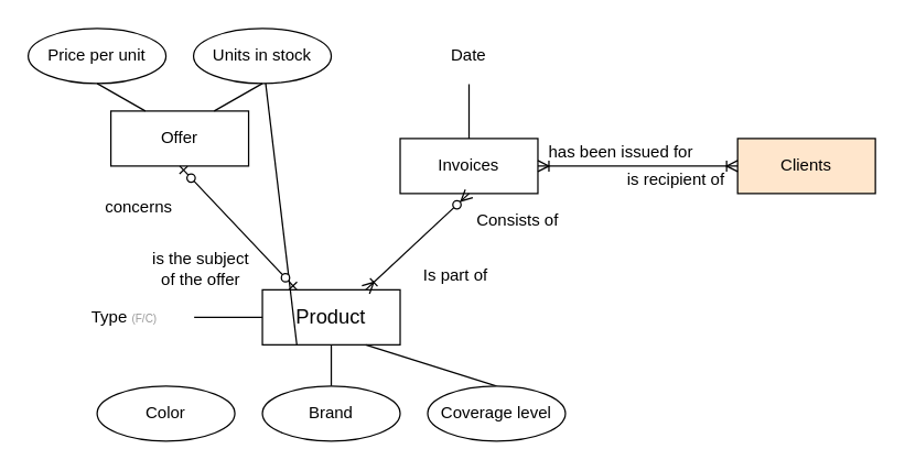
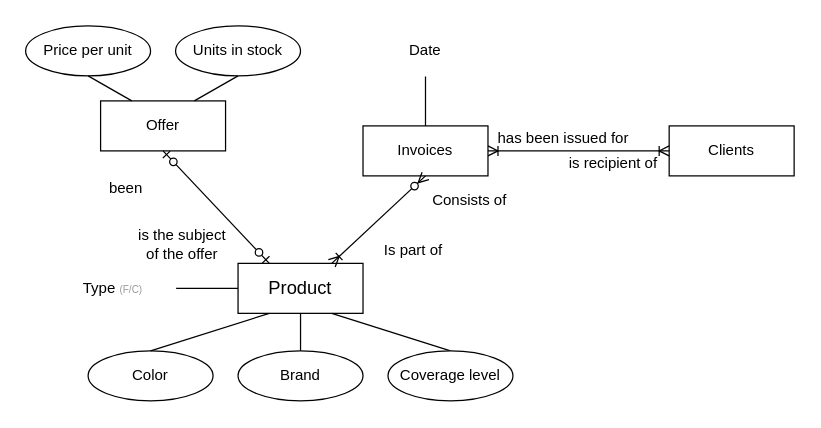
- <mxCell id="6" value="Clients" style="rounded=0;arcSize=10;whiteSpace=wrap;html=1;align=center;fillColor=#ffe6cc;" parent="1" vertex="1"><mxGeometry x="535" y="100" width="100" height="40" as="geometry" /></mxCell>
+ <mxCell id="6" value="Clients" style="rounded=0;arcSize=10;whiteSpace=wrap;html=1;align=center;" parent="1" vertex="1"><mxGeometry x="535" y="100" width="100" height="40" as="geometry" /></mxCell>
- <mxCell id="7" value="" style="endArrow=none;html=1;rounded=0;exitX=0.25;exitY=1;exitDx=0;exitDy=0;" parent="1" source="5" target="14" edge="1"><mxGeometry relative="1" as="geometry"><mxPoint x="190" y="230" as="sourcePoint" /><mxPoint x="350" y="230" as="targetPoint" /></mxGeometry></mxCell>
+ <mxCell id="7" value="" style="endArrow=none;html=1;rounded=0;exitX=0.25;exitY=1;exitDx=0;exitDy=0;entryX=0.5;entryY=0;entryDx=0;entryDy=0;" parent="1" source="5" target="3" edge="1"><mxGeometry relative="1" as="geometry"><mxPoint x="190" y="230" as="sourcePoint" /><mxPoint x="350" y="230" as="targetPoint" /></mxGeometry></mxCell>
- <mxCell id="27" value="concerns" style="text;html=1;align=center;verticalAlign=middle;resizable=0;points=[];autosize=1;" vertex="1" parent="1"><mxGeometry x="70" y="140" width="60" height="20" as="geometry" /></mxCell>
+ <mxCell id="27" value="been" style="text;html=1;align=center;verticalAlign=middle;resizable=0;points=[];autosize=1;" vertex="1" parent="1"><mxGeometry x="70" y="140" width="60" height="20" as="geometry" /></mxCell>
